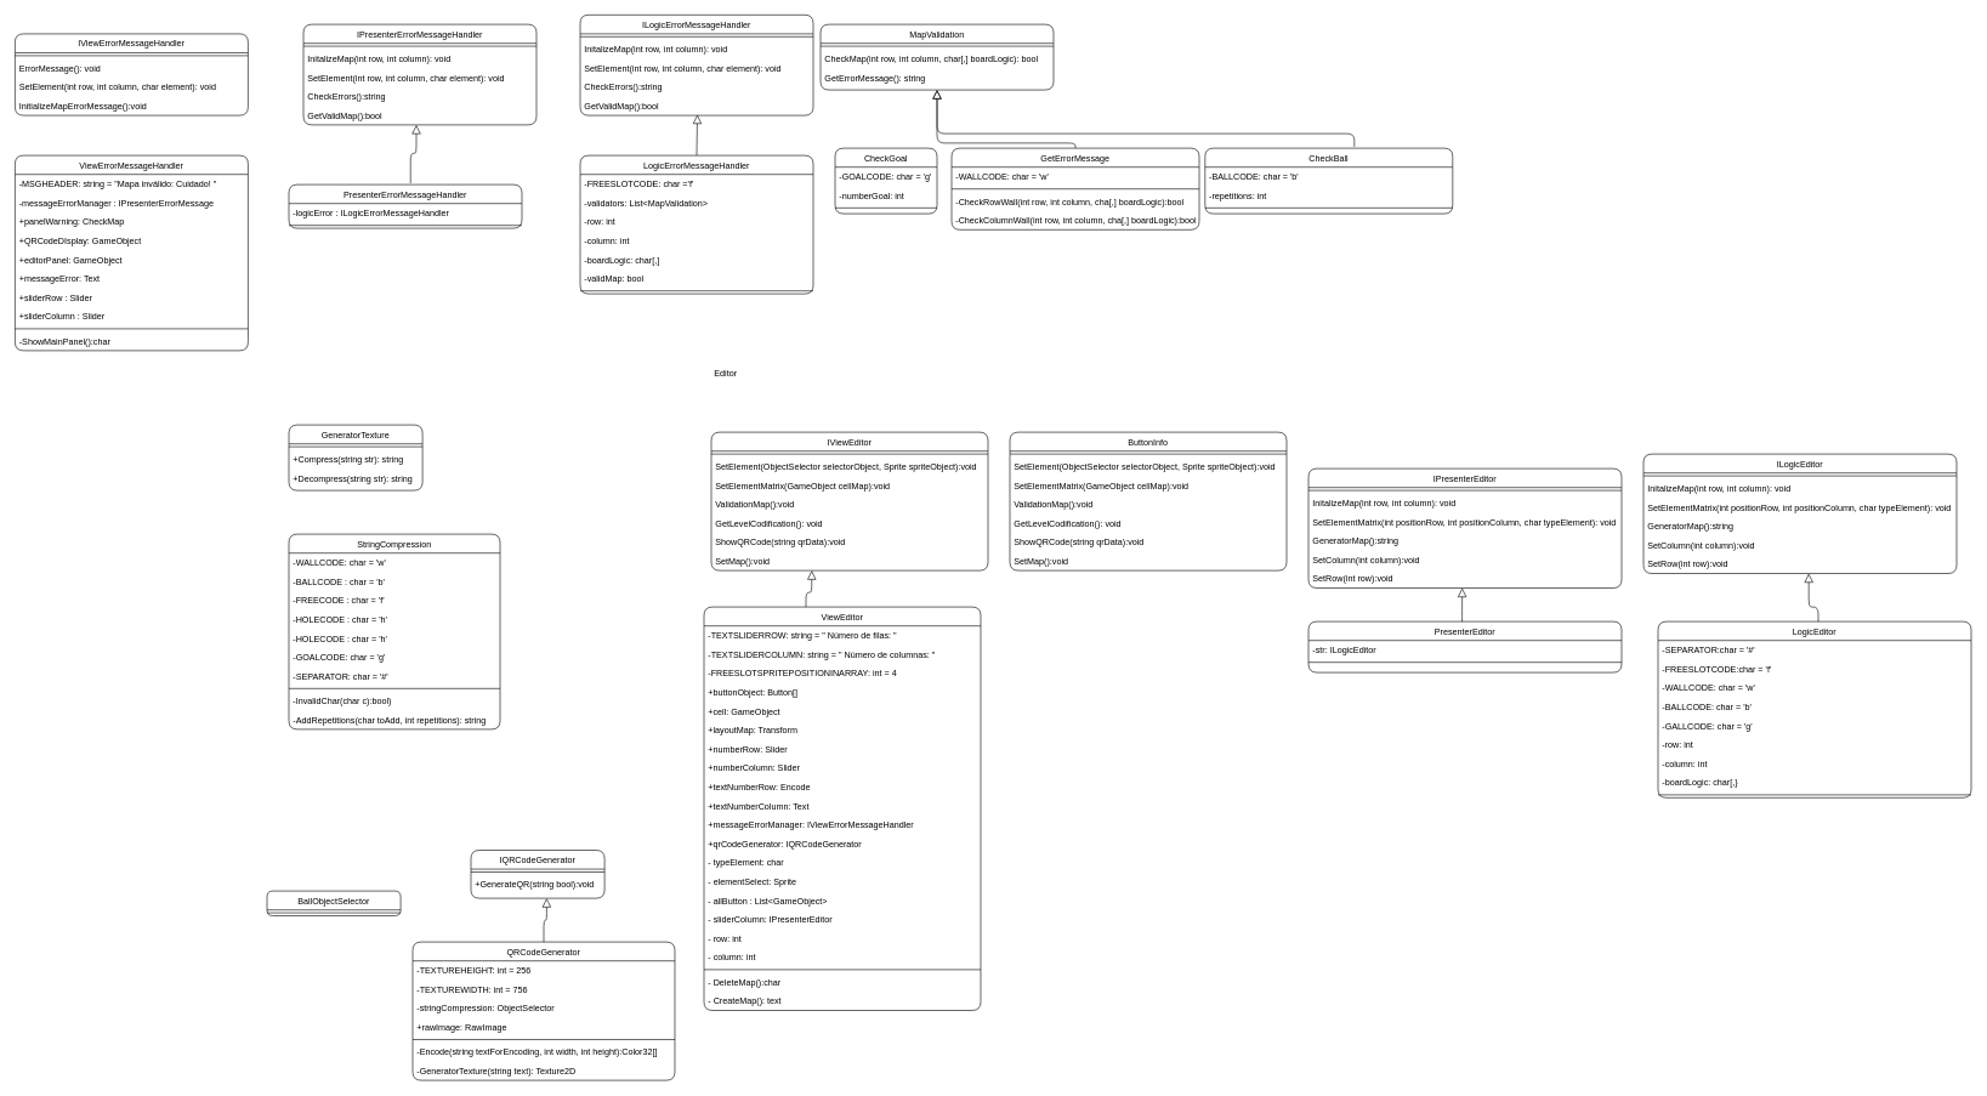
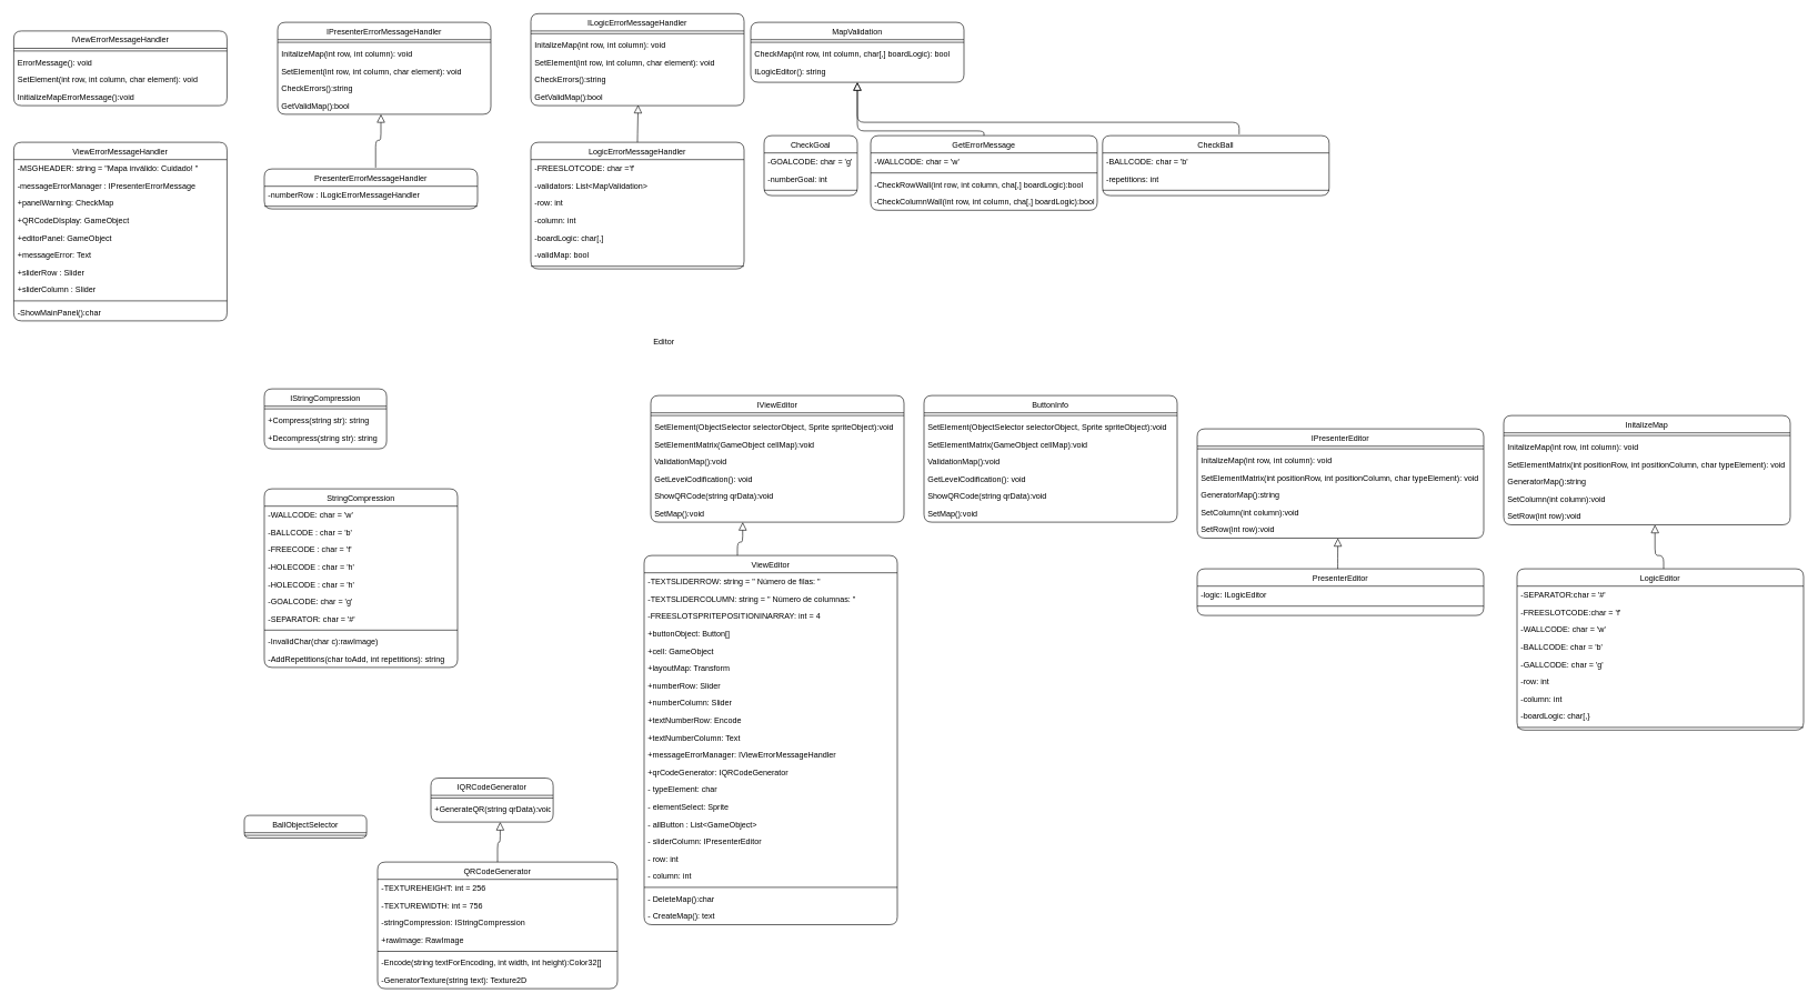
- <mxCell id="61" value="GetErrorMessage(): string" style="text;align=left;verticalAlign=top;spacingLeft=4;spacingRight=4;overflow=hidden;rotatable=0;points=[[0,0.5],[1,0.5]];portConstraint=eastwest;rounded=1;" vertex="1" parent="58"><mxGeometry y="60" width="320" height="26" as="geometry" /></mxCell>
+ <mxCell id="61" value="ILogicEditor(): string" style="text;align=left;verticalAlign=top;spacingLeft=4;spacingRight=4;overflow=hidden;rotatable=0;points=[[0,0.5],[1,0.5]];portConstraint=eastwest;rounded=1;" vertex="1" parent="58"><mxGeometry y="60" width="320" height="26" as="geometry" /></mxCell>
- <mxCell id="40" value="-logicError : ILogicErrorMessageHandler" style="text;align=left;verticalAlign=top;spacingLeft=4;spacingRight=4;overflow=hidden;rotatable=0;points=[[0,0.5],[1,0.5]];portConstraint=eastwest;rounded=1;" vertex="1" parent="39"><mxGeometry y="26" width="320" height="26" as="geometry" /></mxCell>
+ <mxCell id="40" value="-numberRow : ILogicErrorMessageHandler" style="text;align=left;verticalAlign=top;spacingLeft=4;spacingRight=4;overflow=hidden;rotatable=0;points=[[0,0.5],[1,0.5]];portConstraint=eastwest;rounded=1;" vertex="1" parent="39"><mxGeometry y="26" width="320" height="26" as="geometry" /></mxCell>
- <mxCell id="2" value="GeneratorTexture" style="swimlane;fontStyle=0;align=center;verticalAlign=top;childLayout=stackLayout;horizontal=1;startSize=26;horizontalStack=0;resizeParent=1;resizeLast=0;collapsible=1;marginBottom=0;shadow=0;strokeWidth=1;rounded=1;" vertex="1" parent="1"><mxGeometry x="396" y="583" width="183.5" height="90" as="geometry"><mxRectangle x="550" y="140" width="160" height="26" as="alternateBounds" /></mxGeometry></mxCell>
+ <mxCell id="2" value="IStringCompression" style="swimlane;fontStyle=0;align=center;verticalAlign=top;childLayout=stackLayout;horizontal=1;startSize=26;horizontalStack=0;resizeParent=1;resizeLast=0;collapsible=1;marginBottom=0;shadow=0;strokeWidth=1;rounded=1;" vertex="1" parent="1"><mxGeometry x="396" y="583" width="183.5" height="90" as="geometry"><mxRectangle x="550" y="140" width="160" height="26" as="alternateBounds" /></mxGeometry></mxCell>
- <mxCell id="127" value="ILogicEditor" style="swimlane;fontStyle=0;align=center;verticalAlign=top;childLayout=stackLayout;horizontal=1;startSize=26;horizontalStack=0;resizeParent=1;resizeLast=0;collapsible=1;marginBottom=0;shadow=0;strokeWidth=1;rounded=1;" vertex="1" parent="1"><mxGeometry x="2256" y="623" width="430" height="164" as="geometry"><mxRectangle x="550" y="140" width="160" height="26" as="alternateBounds" /></mxGeometry></mxCell>
+ <mxCell id="127" value="InitalizeMap" style="swimlane;fontStyle=0;align=center;verticalAlign=top;childLayout=stackLayout;horizontal=1;startSize=26;horizontalStack=0;resizeParent=1;resizeLast=0;collapsible=1;marginBottom=0;shadow=0;strokeWidth=1;rounded=1;" vertex="1" parent="1"><mxGeometry x="2256" y="623" width="430" height="164" as="geometry"><mxRectangle x="550" y="140" width="160" height="26" as="alternateBounds" /></mxGeometry></mxCell>
- <mxCell id="125" value="-str: ILogicEditor" style="text;align=left;verticalAlign=top;spacingLeft=4;spacingRight=4;overflow=hidden;rotatable=0;points=[[0,0.5],[1,0.5]];portConstraint=eastwest;rounded=1;" vertex="1" parent="124"><mxGeometry y="26" width="430" height="26" as="geometry" /></mxCell>
+ <mxCell id="125" value="-logic: ILogicEditor" style="text;align=left;verticalAlign=top;spacingLeft=4;spacingRight=4;overflow=hidden;rotatable=0;points=[[0,0.5],[1,0.5]];portConstraint=eastwest;rounded=1;" vertex="1" parent="124"><mxGeometry y="26" width="430" height="26" as="geometry" /></mxCell>
- <mxCell id="15" value="-InvalidChar(char c):bool)" style="text;align=left;verticalAlign=top;spacingLeft=4;spacingRight=4;overflow=hidden;rotatable=0;points=[[0,0.5],[1,0.5]];portConstraint=eastwest;rounded=1;" vertex="1" parent="6"><mxGeometry y="216" width="290" height="26" as="geometry" /></mxCell>
+ <mxCell id="15" value="-InvalidChar(char c):rawImage)" style="text;align=left;verticalAlign=top;spacingLeft=4;spacingRight=4;overflow=hidden;rotatable=0;points=[[0,0.5],[1,0.5]];portConstraint=eastwest;rounded=1;" vertex="1" parent="6"><mxGeometry y="216" width="290" height="26" as="geometry" /></mxCell>
- <mxCell id="150" value="+GenerateQR(string bool):void" style="text;align=left;verticalAlign=top;spacingLeft=4;spacingRight=4;overflow=hidden;rotatable=0;points=[[0,0.5],[1,0.5]];portConstraint=eastwest;rounded=1;" vertex="1" parent="148"><mxGeometry y="34" width="183.5" height="26" as="geometry" /></mxCell>
+ <mxCell id="150" value="+GenerateQR(string qrData):void" style="text;align=left;verticalAlign=top;spacingLeft=4;spacingRight=4;overflow=hidden;rotatable=0;points=[[0,0.5],[1,0.5]];portConstraint=eastwest;rounded=1;" vertex="1" parent="148"><mxGeometry y="34" width="183.5" height="26" as="geometry" /></mxCell>
- <mxCell id="154" value="-stringCompression: ObjectSelector" style="text;align=left;verticalAlign=top;spacingLeft=4;spacingRight=4;overflow=hidden;rotatable=0;points=[[0,0.5],[1,0.5]];portConstraint=eastwest;rounded=1;" vertex="1" parent="151"><mxGeometry y="78" width="360" height="26" as="geometry" /></mxCell>
+ <mxCell id="154" value="-stringCompression: IStringCompression" style="text;align=left;verticalAlign=top;spacingLeft=4;spacingRight=4;overflow=hidden;rotatable=0;points=[[0,0.5],[1,0.5]];portConstraint=eastwest;rounded=1;" vertex="1" parent="151"><mxGeometry y="78" width="360" height="26" as="geometry" /></mxCell>
